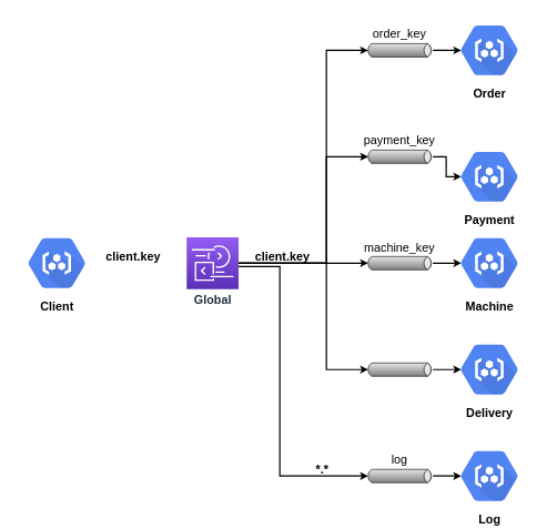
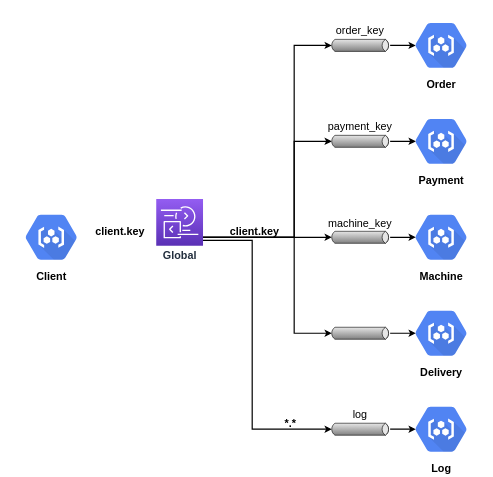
- <mxCell id="12" value="&lt;font color=&quot;#000000&quot;&gt;&lt;font style=&quot;font-size: 18px&quot;&gt;Payment&lt;/font&gt;&lt;br&gt;&lt;/font&gt;" style="sketch=0;html=1;fillColor=#5184F3;strokeColor=none;verticalAlign=top;labelPosition=center;verticalLabelPosition=bottom;align=center;spacingTop=-6;fontSize=11;fontStyle=1;fontColor=#999999;shape=mxgraph.gcp2.hexIcon;prIcon=container_registry" parent="1" vertex="1"><mxGeometry x="670" y="210" width="130" height="110" as="geometry" /></mxCell>
+ <mxCell id="12" value="&lt;font color=&quot;#000000&quot;&gt;&lt;font style=&quot;font-size: 18px&quot;&gt;Payment&lt;/font&gt;&lt;br&gt;&lt;/font&gt;" style="sketch=0;html=1;fillColor=#5184F3;strokeColor=none;verticalAlign=top;labelPosition=center;verticalLabelPosition=bottom;align=center;spacingTop=-6;fontSize=11;fontStyle=1;fontColor=#999999;shape=mxgraph.gcp2.hexIcon;prIcon=container_registry" parent="1" vertex="1"><mxGeometry x="670" y="180" width="130" height="110" as="geometry" /></mxCell>
- <mxCell id="9" value="&lt;font style=&quot;font-size: 18px&quot;&gt;&lt;b&gt;Global&lt;/b&gt;&lt;/font&gt;" style="sketch=0;points=[[0,0,0],[0.25,0,0],[0.5,0,0],[0.75,0,0],[1,0,0],[0,1,0],[0.25,1,0],[0.5,1,0],[0.75,1,0],[1,1,0],[0,0.25,0],[0,0.5,0],[0,0.75,0],[1,0.25,0],[1,0.5,0],[1,0.75,0]];outlineConnect=0;fontColor=#232F3E;gradientColor=#945DF2;gradientDirection=north;fillColor=#5A30B5;strokeColor=#ffffff;dashed=0;verticalLabelPosition=bottom;verticalAlign=top;align=center;html=1;fontSize=12;fontStyle=0;aspect=fixed;shape=mxgraph.aws4.resourceIcon;resIcon=mxgraph.aws4.data_exchange;" parent="1" vertex="1"><mxGeometry x="280" y="356" width="78" height="78" as="geometry" /></mxCell>
+ <mxCell id="9" value="&lt;font style=&quot;font-size: 18px&quot;&gt;&lt;b&gt;Global&lt;/b&gt;&lt;/font&gt;" style="sketch=0;points=[[0,0,0],[0.25,0,0],[0.5,0,0],[0.75,0,0],[1,0,0],[0,1,0],[0.25,1,0],[0.5,1,0],[0.75,1,0],[1,1,0],[0,0.25,0],[0,0.5,0],[0,0.75,0],[1,0.25,0],[1,0.5,0],[1,0.75,0]];outlineConnect=0;fontColor=#232F3E;gradientColor=#945DF2;gradientDirection=north;fillColor=#5A30B5;strokeColor=#ffffff;dashed=0;verticalLabelPosition=bottom;verticalAlign=top;align=center;html=1;fontSize=12;fontStyle=0;aspect=fixed;shape=mxgraph.aws4.resourceIcon;resIcon=mxgraph.aws4.data_exchange;" parent="1" vertex="1"><mxGeometry x="260" y="331" width="78" height="78" as="geometry" /></mxCell>
